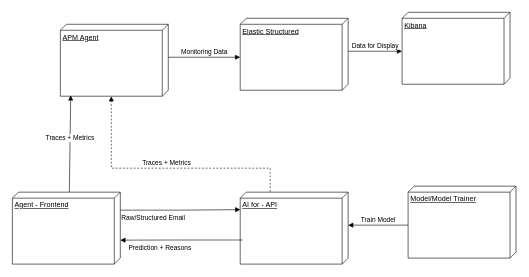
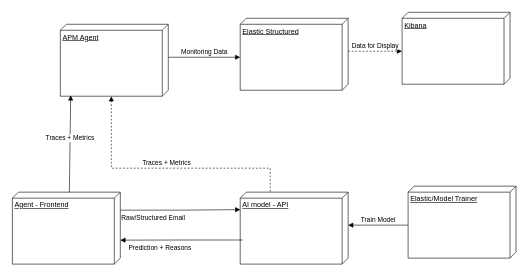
- <mxCell id="14" value="Data for Display" style="html=1;verticalAlign=bottom;endArrow=block;curved=0;rounded=0;exitX=0;exitY=0;exitDx=55;exitDy=0;exitPerimeter=0;entryX=0;entryY=0;entryDx=65;entryDy=180;entryPerimeter=0;" edge="1" parent="1" source="4" target="5"><mxGeometry width="80" relative="1" as="geometry"><mxPoint x="510" y="0" as="sourcePoint" /><mxPoint x="630" y="0" as="targetPoint" /></mxGeometry></mxCell>
+ <mxCell id="14" value="Data for Display" style="html=1;verticalAlign=bottom;endArrow=block;curved=0;rounded=0;exitX=0;exitY=0;exitDx=55;exitDy=0;exitPerimeter=0;entryX=0;entryY=0;entryDx=65;entryDy=180;entryPerimeter=0;dashed=1;" edge="1" parent="1" source="4" target="5"><mxGeometry width="80" relative="1" as="geometry"><mxPoint x="510" y="0" as="sourcePoint" /><mxPoint x="630" y="0" as="targetPoint" /></mxGeometry></mxCell>
- <mxCell id="7" value="Model/Model Trainer" style="verticalAlign=top;align=left;spacingTop=8;spacingLeft=2;spacingRight=12;shape=cube;size=10;direction=south;fontStyle=4;html=1;whiteSpace=wrap;" vertex="1" parent="1"><mxGeometry x="680" y="310" width="180" height="120" as="geometry" /></mxCell>
+ <mxCell id="7" value="Elastic/Model Trainer" style="verticalAlign=top;align=left;spacingTop=8;spacingLeft=2;spacingRight=12;shape=cube;size=10;direction=south;fontStyle=4;html=1;whiteSpace=wrap;" vertex="1" parent="1"><mxGeometry x="680" y="310" width="180" height="120" as="geometry" /></mxCell>
- <mxCell id="2" value="AI for - API" style="verticalAlign=top;align=left;spacingTop=8;spacingLeft=2;spacingRight=12;shape=cube;size=10;direction=south;fontStyle=4;html=1;whiteSpace=wrap;" vertex="1" parent="1"><mxGeometry x="400" y="320" width="180" height="120" as="geometry" /></mxCell>
+ <mxCell id="2" value="AI model - API" style="verticalAlign=top;align=left;spacingTop=8;spacingLeft=2;spacingRight=12;shape=cube;size=10;direction=south;fontStyle=4;html=1;whiteSpace=wrap;" vertex="1" parent="1"><mxGeometry x="400" y="320" width="180" height="120" as="geometry" /></mxCell>
